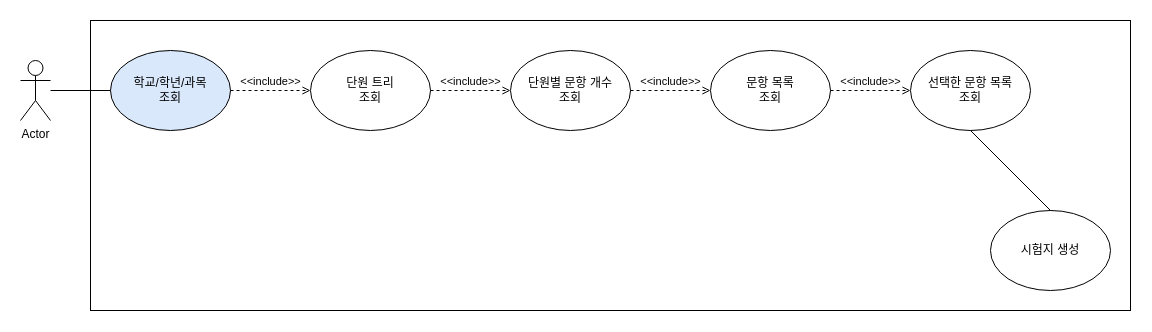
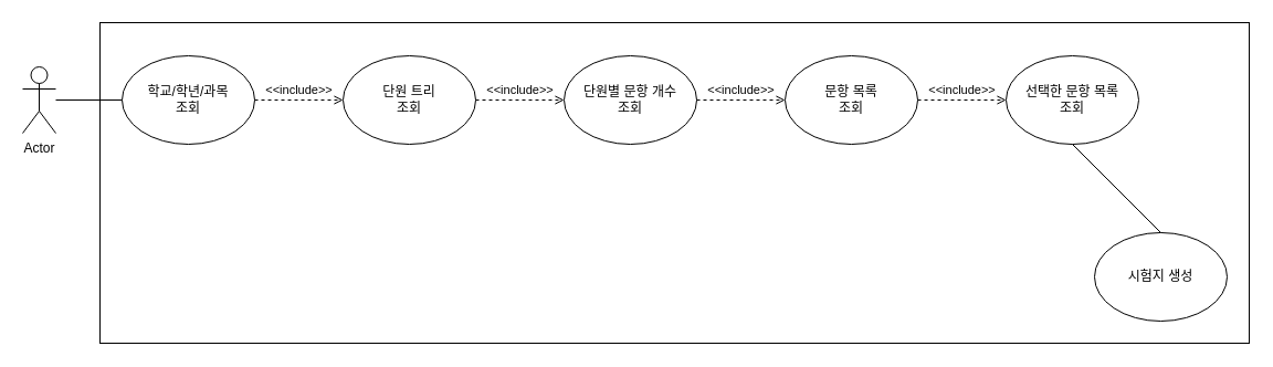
- <mxCell id="4" value="학교/학년/과목&lt;br&gt;조회" style="ellipse;whiteSpace=wrap;html=1;fillColor=#dae8fc;" vertex="1" parent="1"><mxGeometry x="110" y="50" width="120" height="80" as="geometry" /></mxCell>
+ <mxCell id="4" value="학교/학년/과목&lt;br&gt;조회" style="ellipse;whiteSpace=wrap;html=1;" vertex="1" parent="1"><mxGeometry x="110" y="50" width="120" height="80" as="geometry" /></mxCell>
